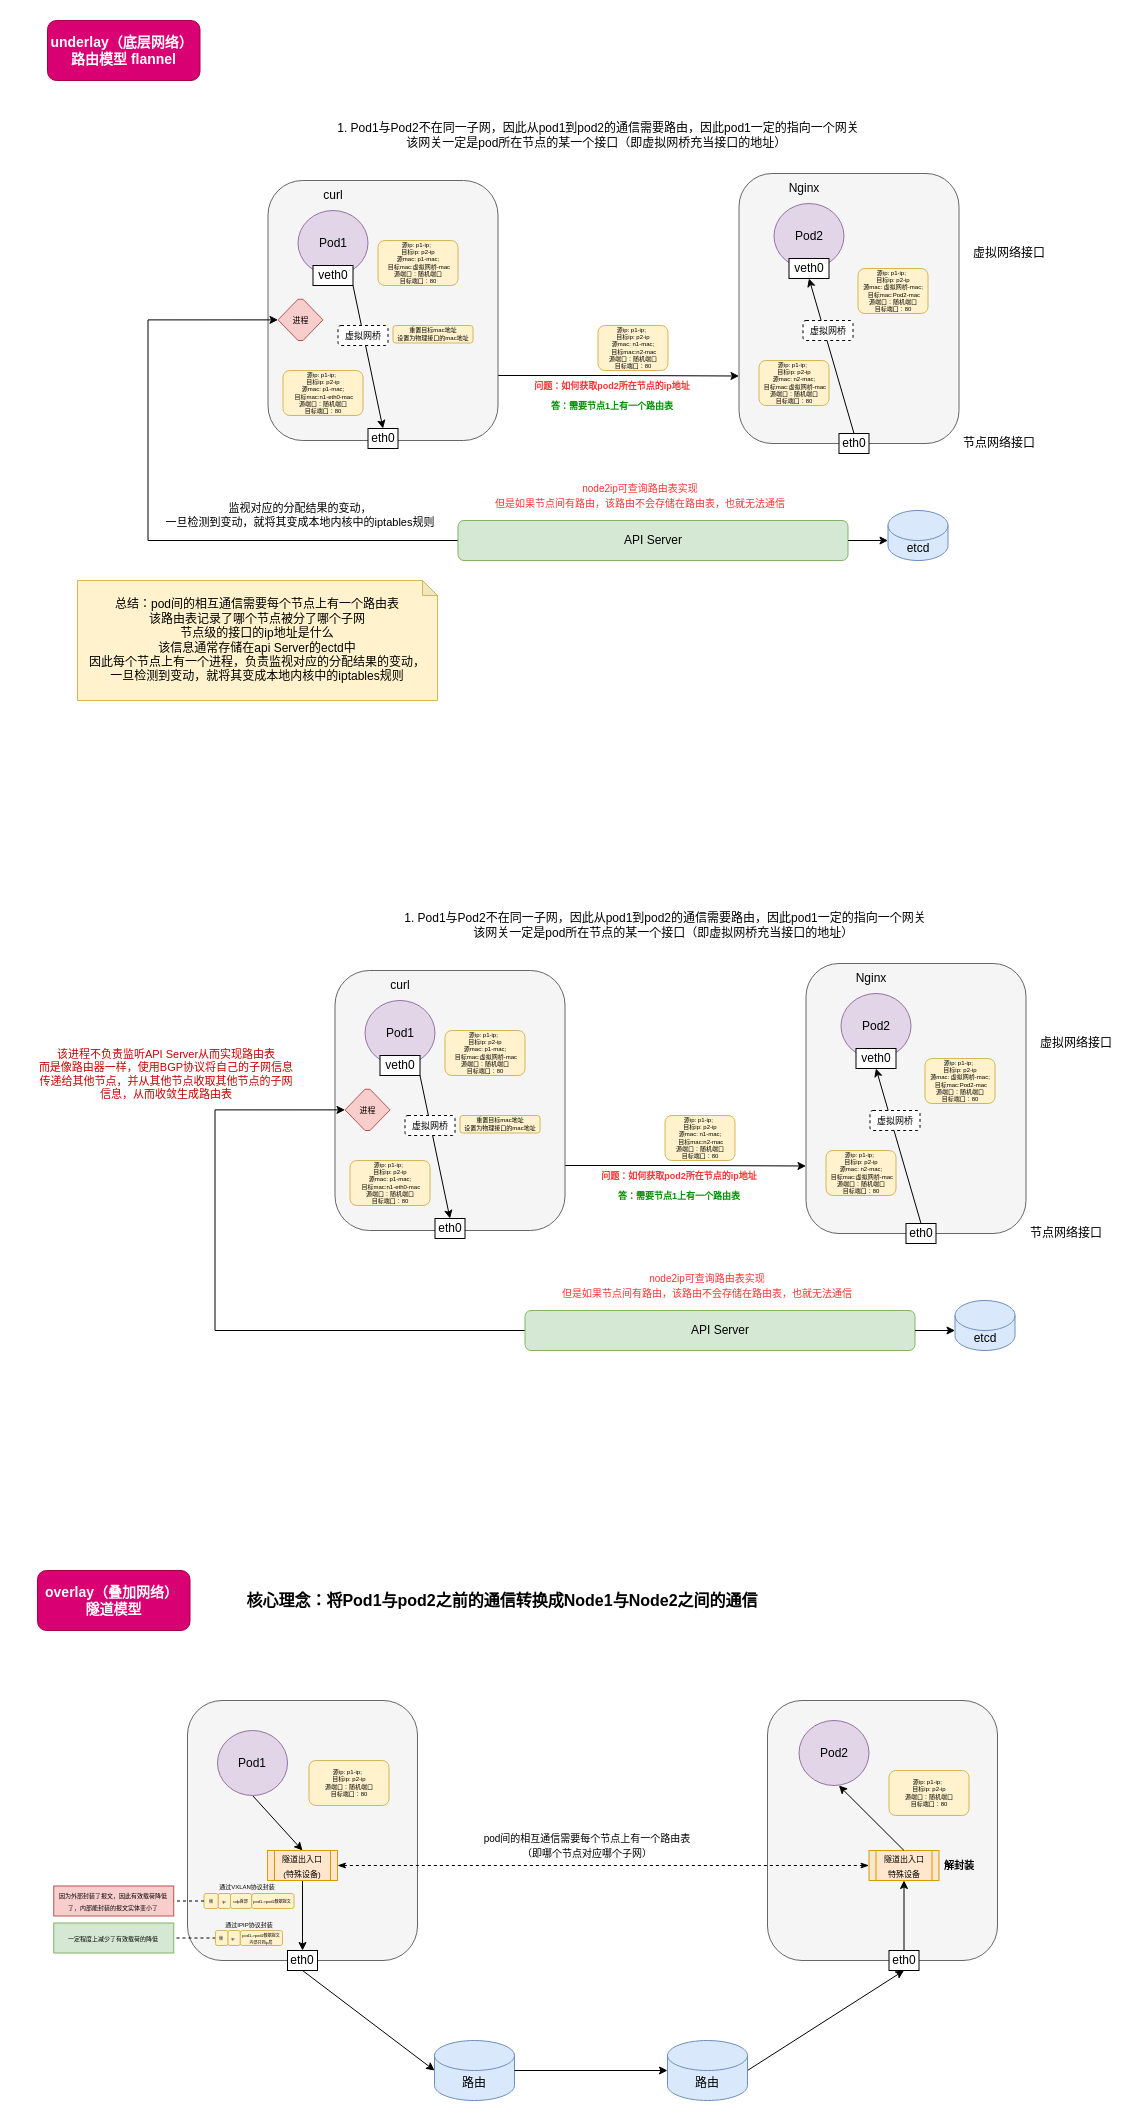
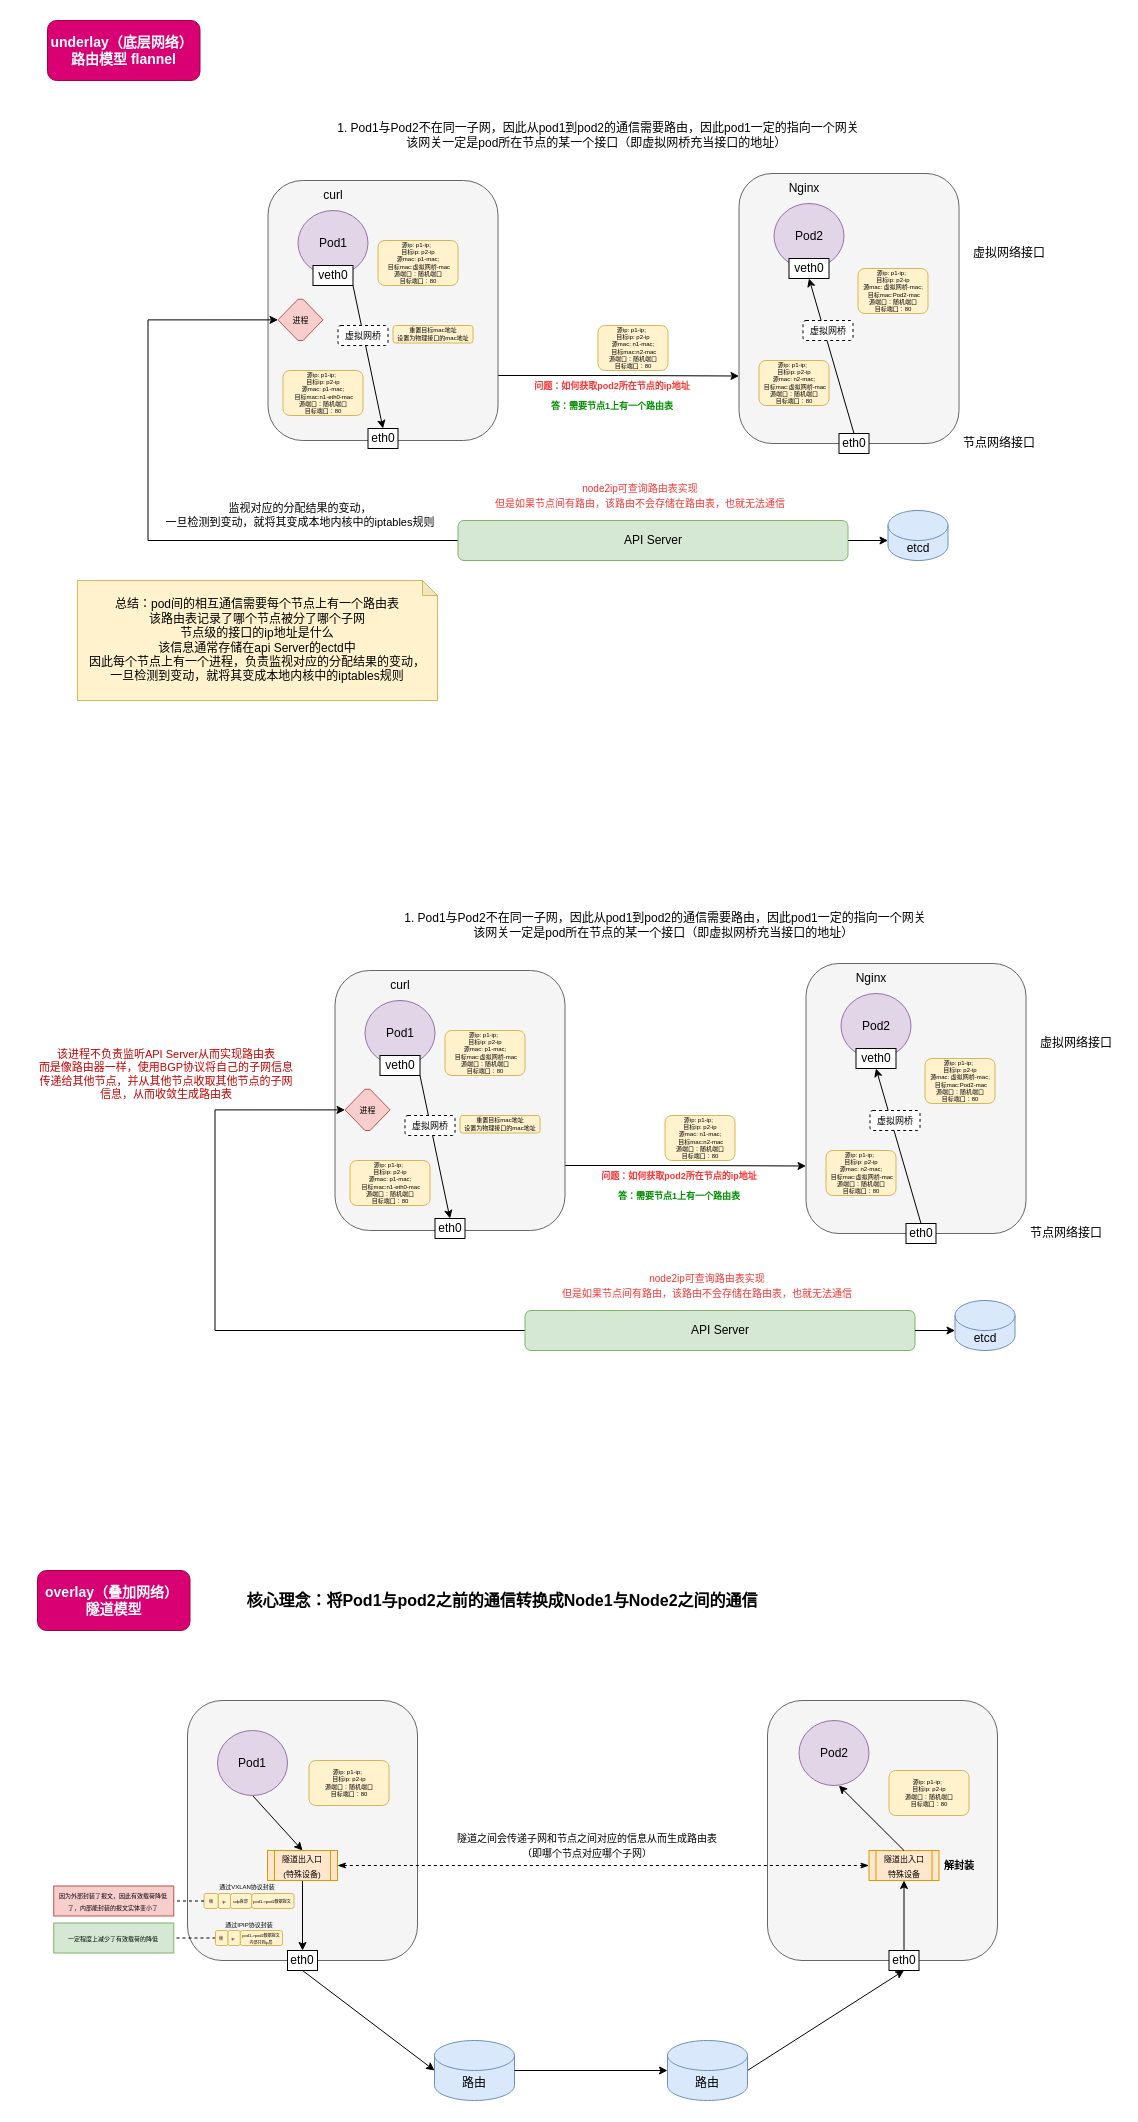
- <mxCell id="98" value="&lt;font style=&quot;font-size: 10px;&quot;&gt;pod间的相互通信需要每个节点上有一个路由表&lt;/font&gt;&lt;div&gt;&lt;font style=&quot;font-size: 10px;&quot;&gt;（即哪个节点对应哪个子网）&lt;/font&gt;&lt;/div&gt;" style="text;html=1;align=center;verticalAlign=middle;whiteSpace=wrap;rounded=0;" parent="1" vertex="1"><mxGeometry x="447" y="1830" width="280" height="30" as="geometry" /></mxCell>
+ <mxCell id="98" value="&lt;font style=&quot;font-size: 10px;&quot;&gt;隧道之间会传递子网和节点之间对应的信息从而生成路由表&lt;/font&gt;&lt;div&gt;&lt;font style=&quot;font-size: 10px;&quot;&gt;（即哪个节点对应哪个子网）&lt;/font&gt;&lt;/div&gt;" style="text;html=1;align=center;verticalAlign=middle;whiteSpace=wrap;rounded=0;" parent="1" vertex="1"><mxGeometry x="447" y="1830" width="280" height="30" as="geometry" /></mxCell>
